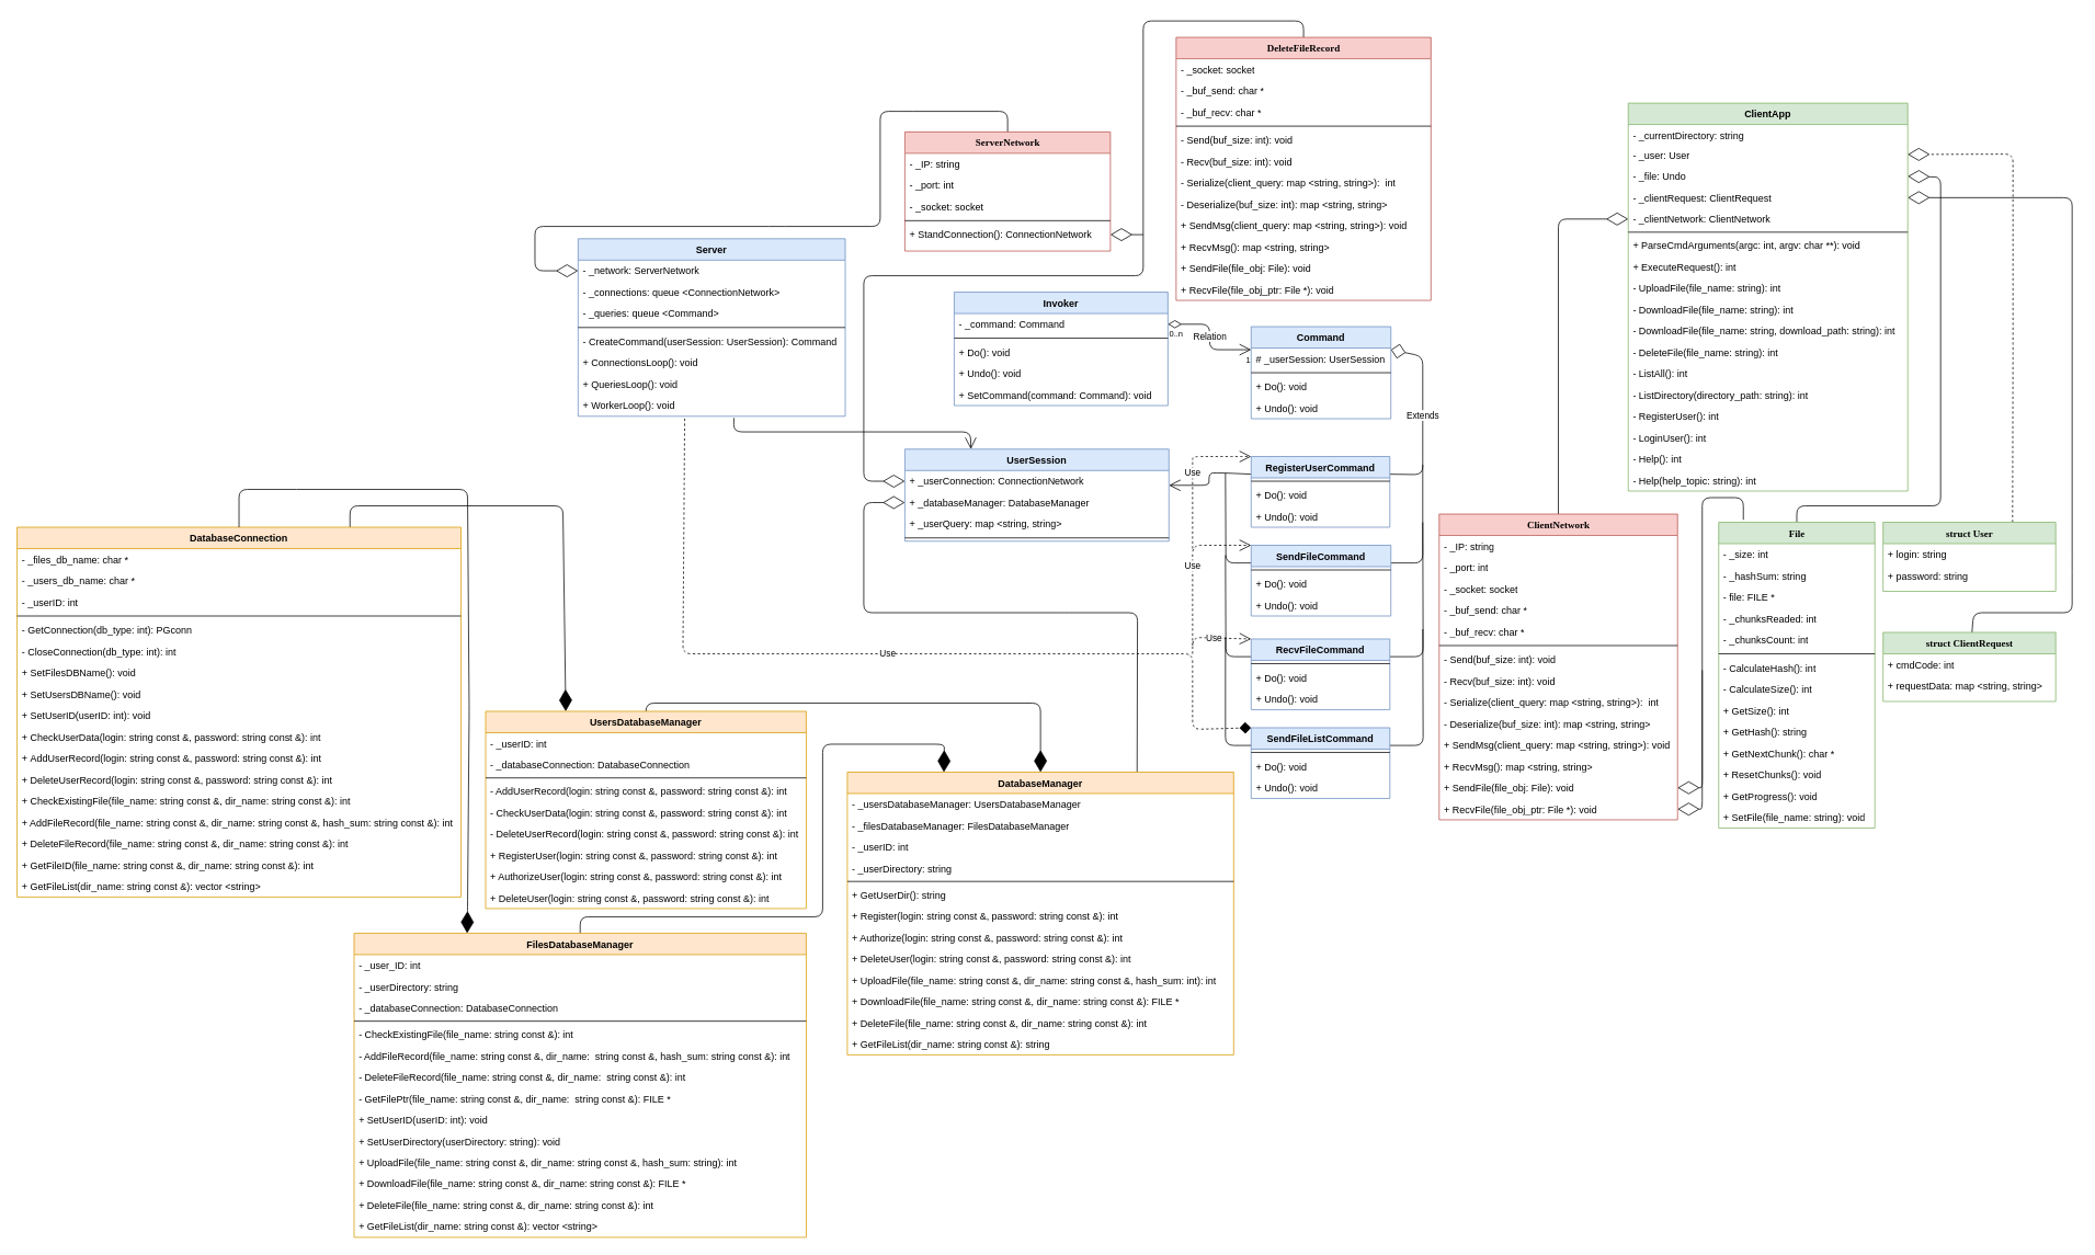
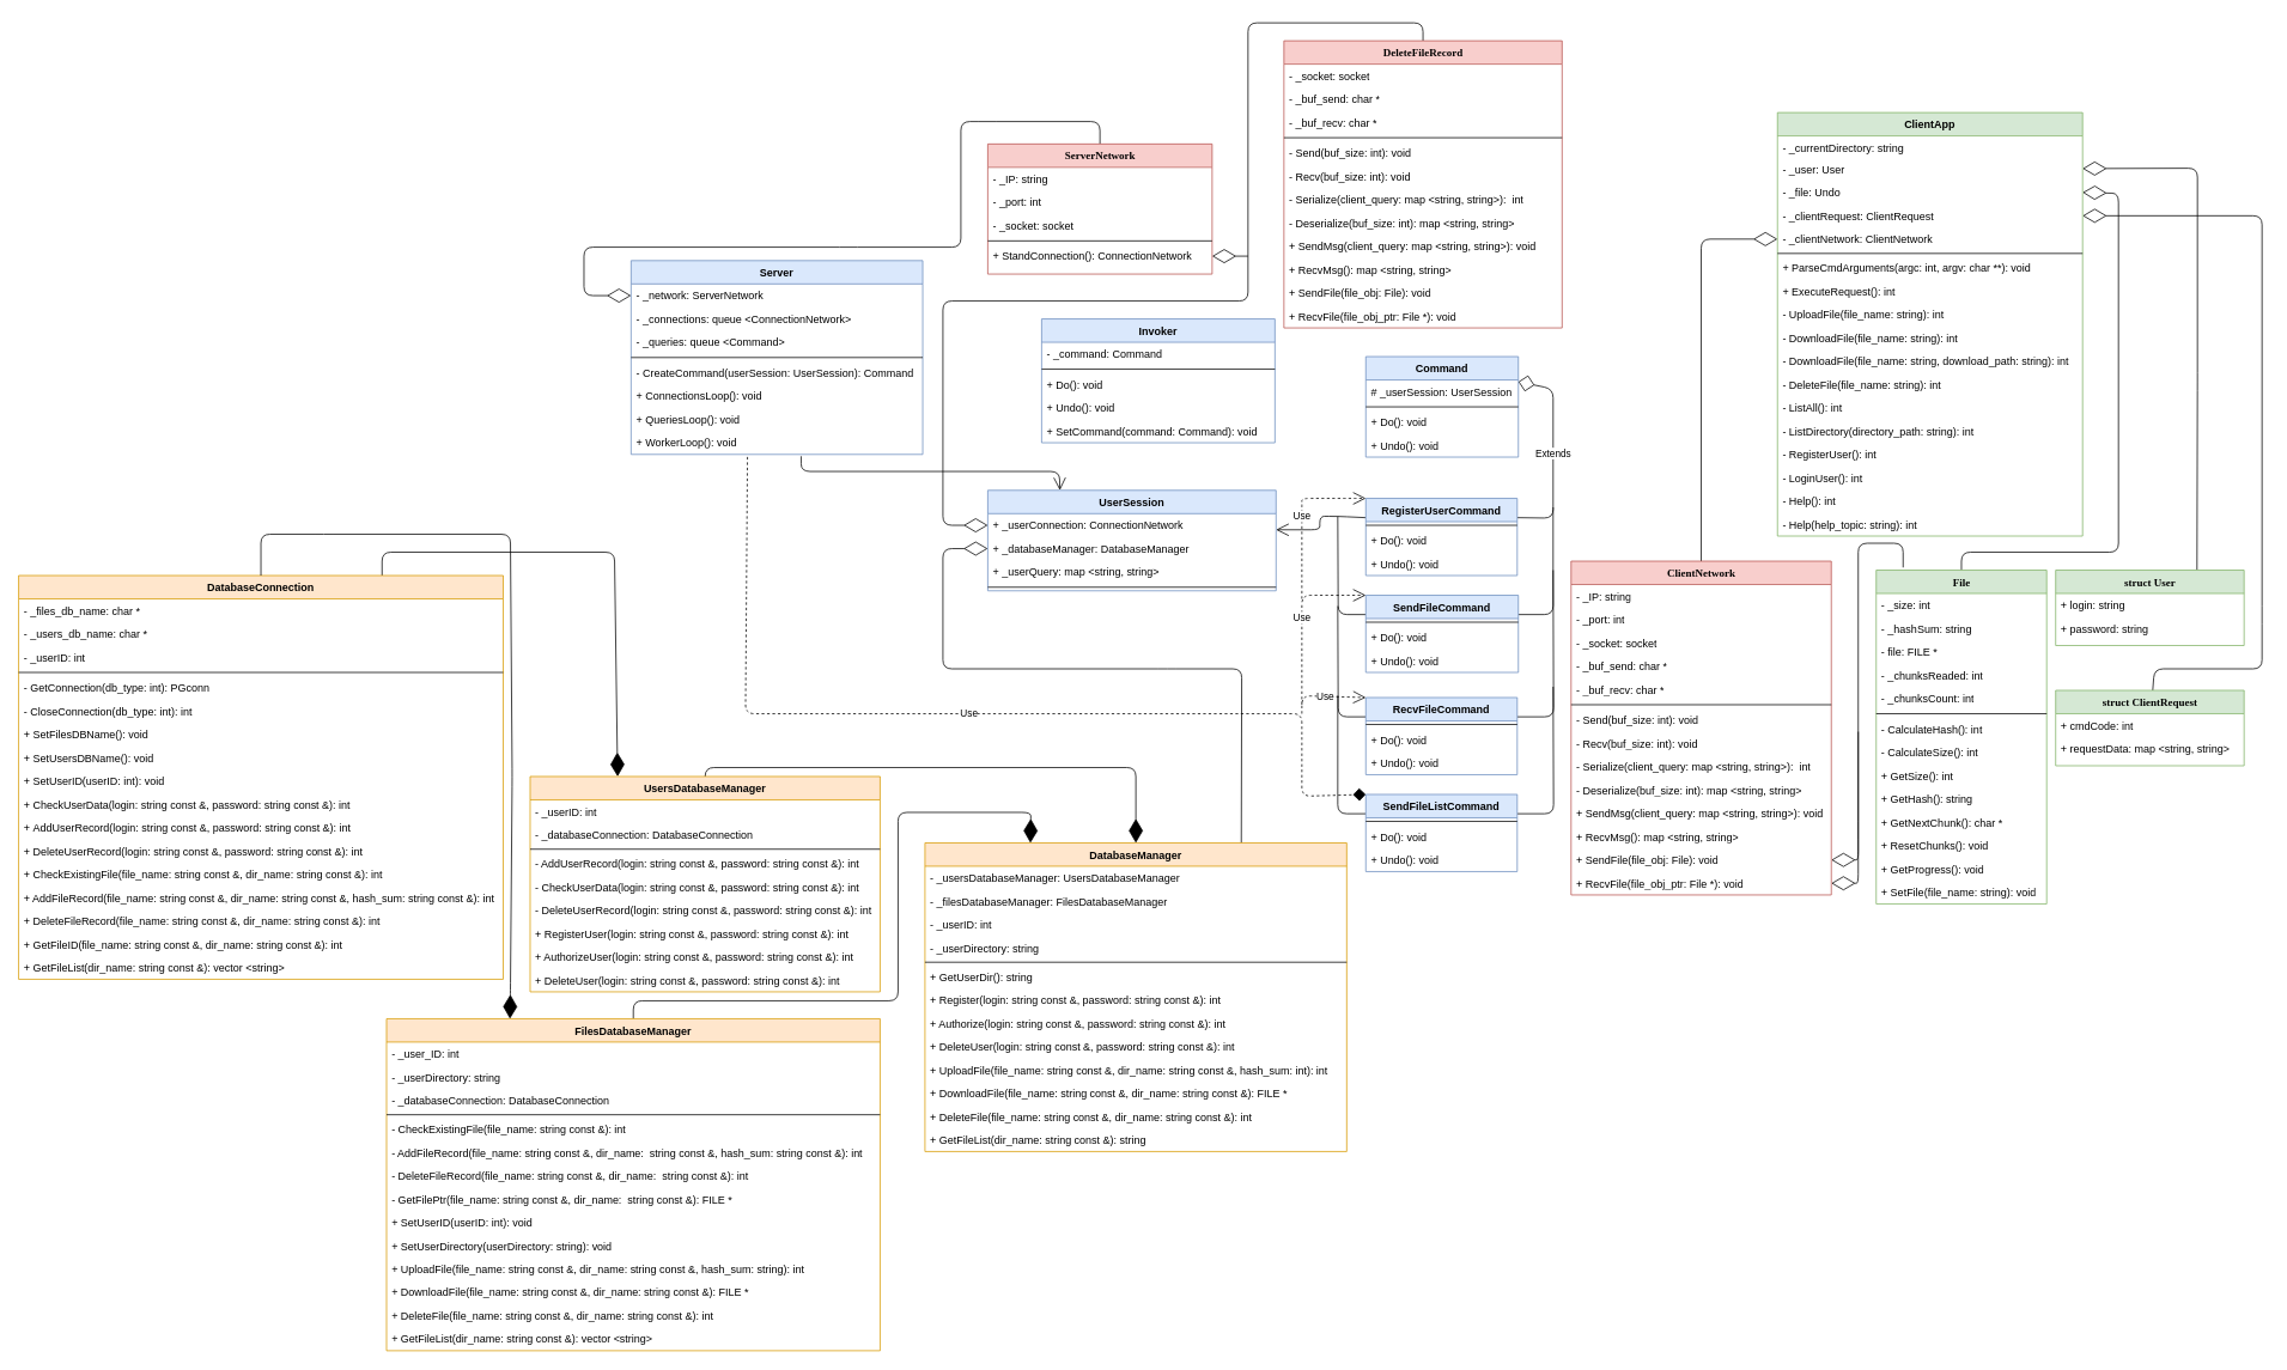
- <mxCell id="27" value="" style="endArrow=diamondThin;endFill=0;endSize=24;html=1;exitX=0.75;exitY=0;exitDx=0;exitDy=0;dashed=1;" parent="1" source="199" target="137" edge="1"><mxGeometry width="160" relative="1" as="geometry"><mxPoint x="2150" y="707" as="sourcePoint" /><mxPoint x="2340" y="255" as="targetPoint" /><Array as="points"><mxPoint x="2448" y="420" /><mxPoint x="2448" y="182" /></Array></mxGeometry></mxCell>
+ <mxCell id="27" value="" style="endArrow=diamondThin;endFill=0;endSize=24;html=1;exitX=0.75;exitY=0;exitDx=0;exitDy=0;" parent="1" source="199" target="137" edge="1"><mxGeometry width="160" relative="1" as="geometry"><mxPoint x="2150" y="707" as="sourcePoint" /><mxPoint x="2340" y="255" as="targetPoint" /><Array as="points"><mxPoint x="2448" y="420" /><mxPoint x="2448" y="182" /></Array></mxGeometry></mxCell>
- <mxCell id="6" value="Relation" style="endArrow=open;html=1;endSize=12;startArrow=diamondThin;startSize=14;startFill=0;edgeStyle=orthogonalEdgeStyle;entryX=0;entryY=0.25;entryDx=0;entryDy=0;exitX=1;exitY=0.5;exitDx=0;exitDy=0;" parent="1" source="38" target="43" edge="1"><mxGeometry relative="1" as="geometry"><mxPoint x="1501.25" y="390" as="sourcePoint" /><mxPoint x="1631.25" y="560" as="targetPoint" /></mxGeometry></mxCell>
- <mxCell id="7" value="0..n" style="resizable=0;html=1;align=left;verticalAlign=top;labelBackgroundColor=#ffffff;fontSize=10;" parent="6" connectable="0" vertex="1"><mxGeometry x="-1" relative="1" as="geometry" /></mxCell>
- <mxCell id="8" value="1" style="resizable=0;html=1;align=right;verticalAlign=top;labelBackgroundColor=#ffffff;fontSize=10;" parent="6" connectable="0" vertex="1"><mxGeometry x="1" relative="1" as="geometry" /></mxCell>
